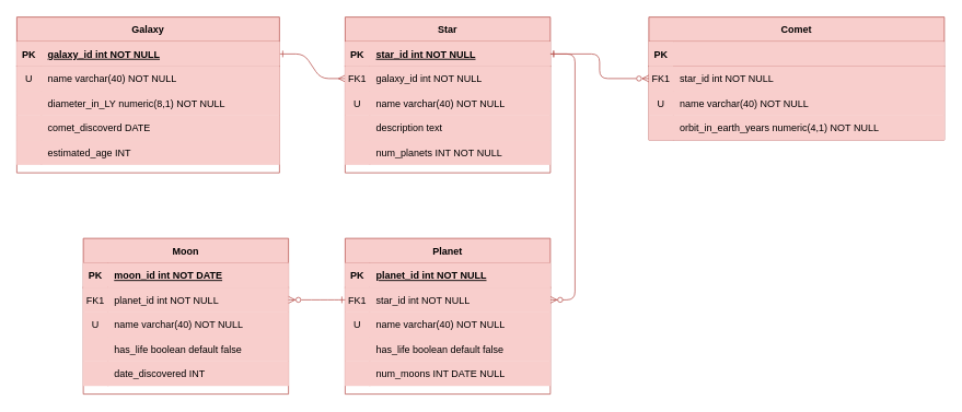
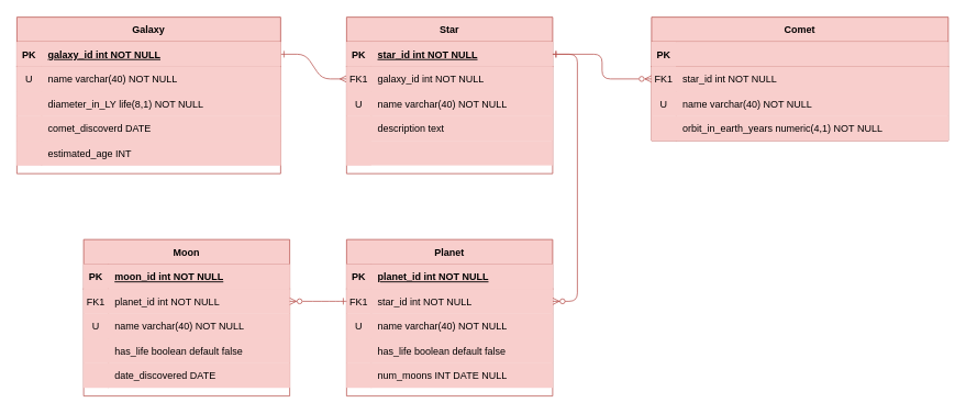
- <mxCell id="45" value="diameter_in_LY numeric(8,1) NOT NULL" style="shape=partialRectangle;overflow=hidden;connectable=0;top=0;left=0;bottom=0;right=0;align=left;spacingLeft=6;fillColor=#f8cecc;strokeColor=#b85450;" vertex="1" parent="43"><mxGeometry x="30" width="290" height="30" as="geometry"><mxRectangle width="290" height="30" as="alternateBounds" /></mxGeometry></mxCell>
+ <mxCell id="45" value="diameter_in_LY life(8,1) NOT NULL" style="shape=partialRectangle;overflow=hidden;connectable=0;top=0;left=0;bottom=0;right=0;align=left;spacingLeft=6;fillColor=#f8cecc;strokeColor=#b85450;" vertex="1" parent="43"><mxGeometry x="30" width="290" height="30" as="geometry"><mxRectangle width="290" height="30" as="alternateBounds" /></mxGeometry></mxCell>
- <mxCell id="19" value="num_planets INT NOT NULL" style="shape=partialRectangle;overflow=hidden;connectable=0;top=0;left=0;bottom=0;right=0;align=left;spacingLeft=6;fillColor=#f8cecc;strokeColor=#b85450;" vertex="1" parent="17"><mxGeometry x="30" width="220" height="30" as="geometry"><mxRectangle width="220" height="30" as="alternateBounds" /></mxGeometry></mxCell>
- <mxCell id="55" value="moon_id int NOT DATE " style="shape=partialRectangle;overflow=hidden;connectable=0;top=0;left=0;bottom=0;right=0;align=left;spacingLeft=6;fontStyle=5;fillColor=#f8cecc;strokeColor=#b85450;" vertex="1" parent="53"><mxGeometry x="30" width="220" height="30" as="geometry"><mxRectangle width="220" height="30" as="alternateBounds" /></mxGeometry></mxCell>
+ <mxCell id="55" value="moon_id int NOT NULL " style="shape=partialRectangle;overflow=hidden;connectable=0;top=0;left=0;bottom=0;right=0;align=left;spacingLeft=6;fontStyle=5;fillColor=#f8cecc;strokeColor=#b85450;" vertex="1" parent="53"><mxGeometry x="30" width="220" height="30" as="geometry"><mxRectangle width="220" height="30" as="alternateBounds" /></mxGeometry></mxCell>
- <mxCell id="67" value="date_discovered INT" style="shape=partialRectangle;overflow=hidden;connectable=0;top=0;left=0;bottom=0;right=0;align=left;spacingLeft=6;fillColor=#f8cecc;strokeColor=#b85450;" vertex="1" parent="65"><mxGeometry x="30" width="220" height="30" as="geometry"><mxRectangle width="220" height="30" as="alternateBounds" /></mxGeometry></mxCell>
+ <mxCell id="67" value="date_discovered DATE" style="shape=partialRectangle;overflow=hidden;connectable=0;top=0;left=0;bottom=0;right=0;align=left;spacingLeft=6;fillColor=#f8cecc;strokeColor=#b85450;" vertex="1" parent="65"><mxGeometry x="30" width="220" height="30" as="geometry"><mxRectangle width="220" height="30" as="alternateBounds" /></mxGeometry></mxCell>
